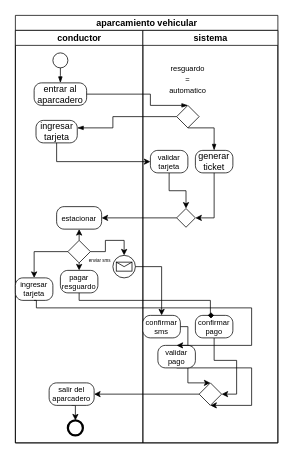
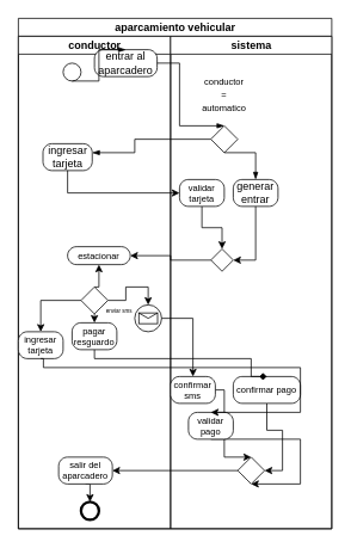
- <mxCell id="26" value="&lt;font style=&quot;font-size: 10px&quot;&gt;resguardo = automatico&lt;/font&gt;" style="text;html=1;strokeColor=none;fillColor=none;align=center;verticalAlign=middle;whiteSpace=wrap;rounded=0;" vertex="1" parent="24"><mxGeometry x="40" y="60" width="40" height="10" as="geometry" /></mxCell>
+ <mxCell id="26" value="&lt;font style=&quot;font-size: 10px&quot;&gt;conductor = automatico&lt;/font&gt;" style="text;html=1;strokeColor=none;fillColor=none;align=center;verticalAlign=middle;whiteSpace=wrap;rounded=0;" vertex="1" parent="24"><mxGeometry x="40" y="60" width="40" height="10" as="geometry" /></mxCell>
- <mxCell id="5" value="entrar al aparcadero" style="points=[[0.25,0,0],[0.5,0,0],[0.75,0,0],[1,0.25,0],[1,0.5,0],[1,0.75,0],[0.75,1,0],[0.5,1,0],[0.25,1,0],[0,0.75,0],[0,0.5,0],[0,0.25,0]];shape=mxgraph.bpmn.task;whiteSpace=wrap;rectStyle=rounded;size=10;taskMarker=abstract;" vertex="1" parent="3"><mxGeometry x="25" y="70" width="70" height="30" as="geometry" /></mxCell>
+ <mxCell id="5" value="entrar al aparcadero" style="points=[[0.25,0,0],[0.5,0,0],[0.75,0,0],[1,0.25,0],[1,0.5,0],[1,0.75,0],[0.75,1,0],[0.5,1,0],[0.25,1,0],[0,0.75,0],[0,0.5,0],[0,0.25,0]];shape=mxgraph.bpmn.task;whiteSpace=wrap;rectStyle=rounded;size=10;taskMarker=abstract;" vertex="1" parent="3"><mxGeometry x="85" y="15" width="70" height="30" as="geometry" /></mxCell>
- <mxCell id="27" value="generar ticket" style="points=[[0.25,0,0],[0.5,0,0],[0.75,0,0],[1,0.25,0],[1,0.5,0],[1,0.75,0],[0.75,1,0],[0.5,1,0],[0.25,1,0],[0,0.75,0],[0,0.5,0],[0,0.25,0]];shape=mxgraph.bpmn.task;whiteSpace=wrap;rectStyle=rounded;size=10;taskMarker=abstract;" vertex="1" parent="24"><mxGeometry x="70" y="160" width="50" height="30" as="geometry" /></mxCell>
+ <mxCell id="27" value="generar entrar" style="points=[[0.25,0,0],[0.5,0,0],[0.75,0,0],[1,0.25,0],[1,0.5,0],[1,0.75,0],[0.75,1,0],[0.5,1,0],[0.25,1,0],[0,0.75,0],[0,0.5,0],[0,0.25,0]];shape=mxgraph.bpmn.task;whiteSpace=wrap;rectStyle=rounded;size=10;taskMarker=abstract;" vertex="1" parent="24"><mxGeometry x="70" y="160" width="50" height="30" as="geometry" /></mxCell>
- <mxCell id="10" value="estacionar" style="points=[[0.25,0,0],[0.5,0,0],[0.75,0,0],[1,0.25,0],[1,0.5,0],[1,0.75,0],[0.75,1,0],[0.5,1,0],[0.25,1,0],[0,0.75,0],[0,0.5,0],[0,0.25,0]];shape=mxgraph.bpmn.task;whiteSpace=wrap;rectStyle=rounded;size=10;taskMarker=abstract;fontSize=10;" vertex="1" parent="3"><mxGeometry x="55" y="235" width="60" height="30" as="geometry" /></mxCell>
+ <mxCell id="10" value="estacionar" style="points=[[0.25,0,0],[0.5,0,0],[0.75,0,0],[1,0.25,0],[1,0.5,0],[1,0.75,0],[0.75,1,0],[0.5,1,0],[0.25,1,0],[0,0.75,0],[0,0.5,0],[0,0.25,0]];shape=mxgraph.bpmn.task;whiteSpace=wrap;rectStyle=rounded;size=10;taskMarker=abstract;fontSize=10;" vertex="1" parent="3"><mxGeometry x="55" y="235" width="70" height="20" as="geometry" /></mxCell>
- <mxCell id="39" value="confirmar pago" style="points=[[0.25,0,0],[0.5,0,0],[0.75,0,0],[1,0.25,0],[1,0.5,0],[1,0.75,0],[0.75,1,0],[0.5,1,0],[0.25,1,0],[0,0.75,0],[0,0.5,0],[0,0.25,0]];shape=mxgraph.bpmn.task;whiteSpace=wrap;rectStyle=rounded;size=10;taskMarker=abstract;fontSize=10;" vertex="1" parent="24"><mxGeometry x="70" y="380" width="50" height="30" as="geometry" /></mxCell>
+ <mxCell id="39" value="confirmar pago" style="points=[[0.25,0,0],[0.5,0,0],[0.75,0,0],[1,0.25,0],[1,0.5,0],[1,0.75,0],[0.75,1,0],[0.5,1,0],[0.25,1,0],[0,0.75,0],[0,0.5,0],[0,0.25,0]];shape=mxgraph.bpmn.task;whiteSpace=wrap;rectStyle=rounded;size=10;taskMarker=abstract;fontSize=10;" vertex="1" parent="24"><mxGeometry x="70" y="380" width="75" height="30" as="geometry" /></mxCell>
